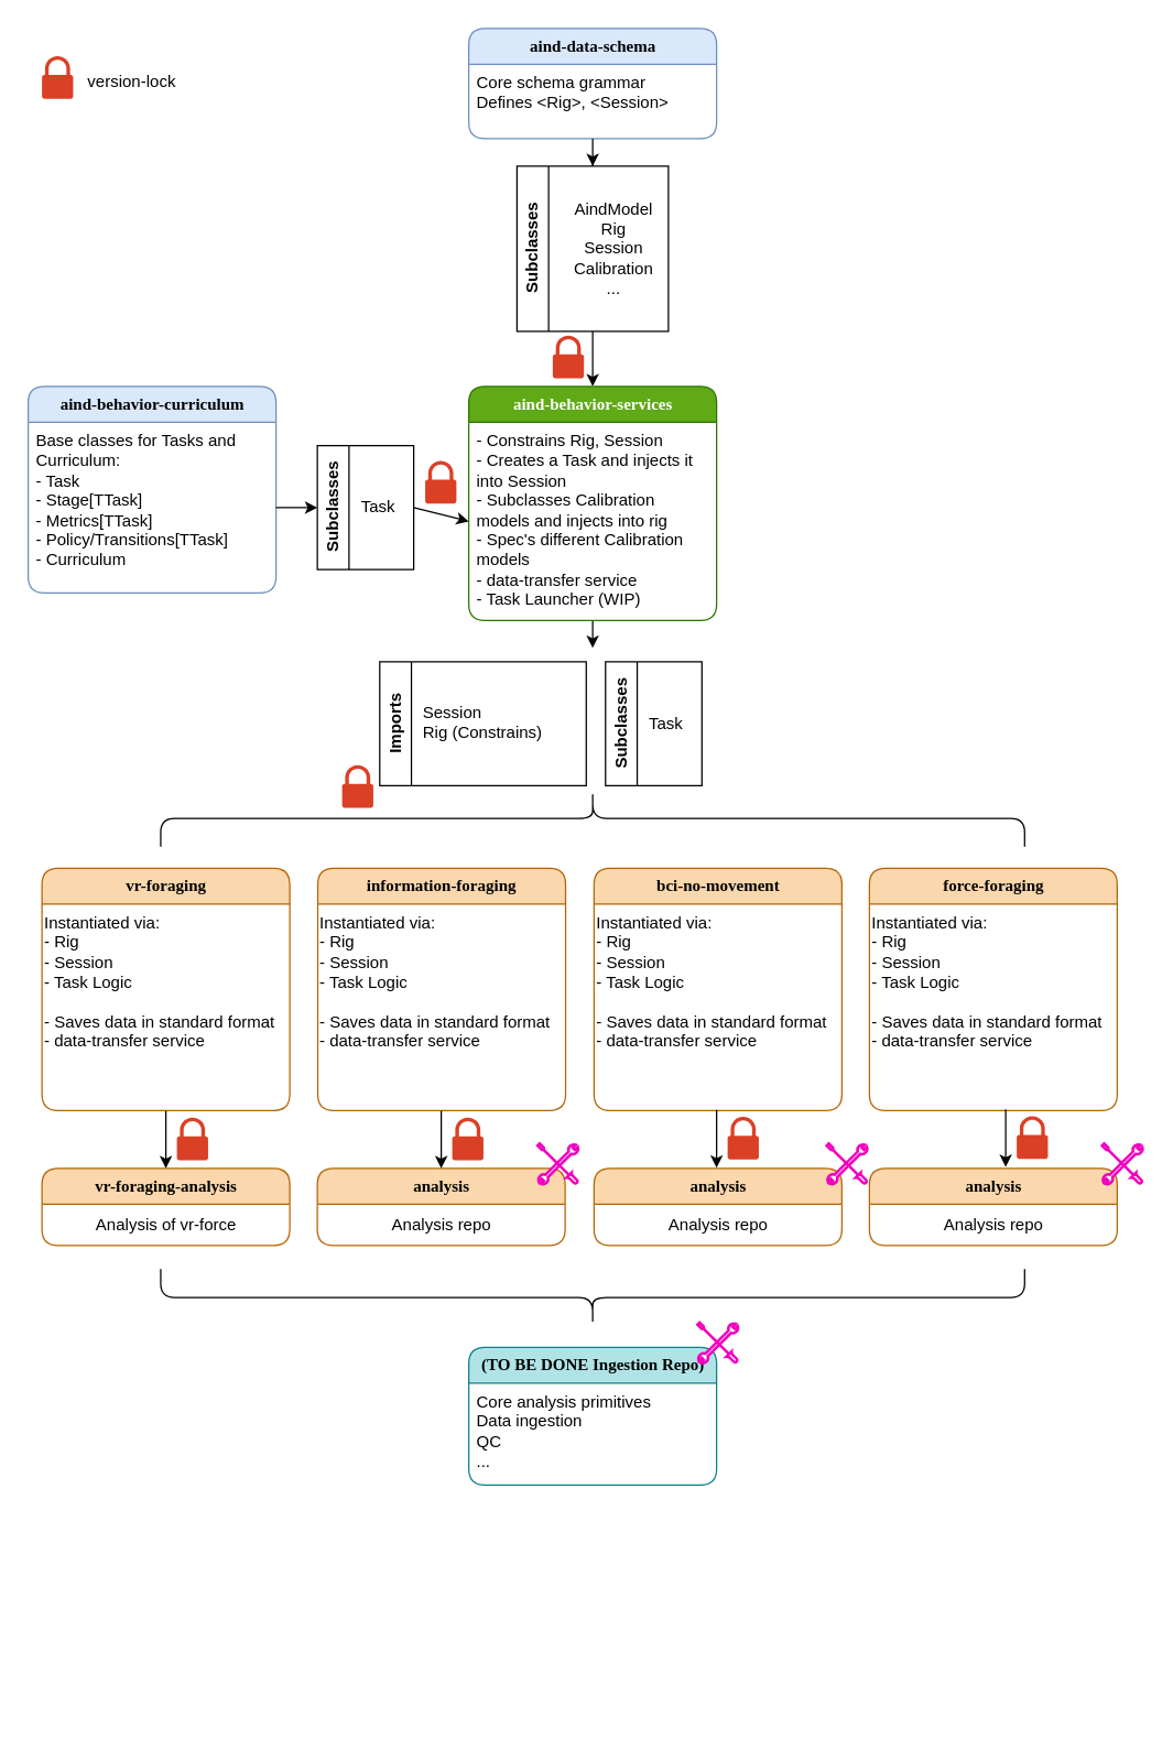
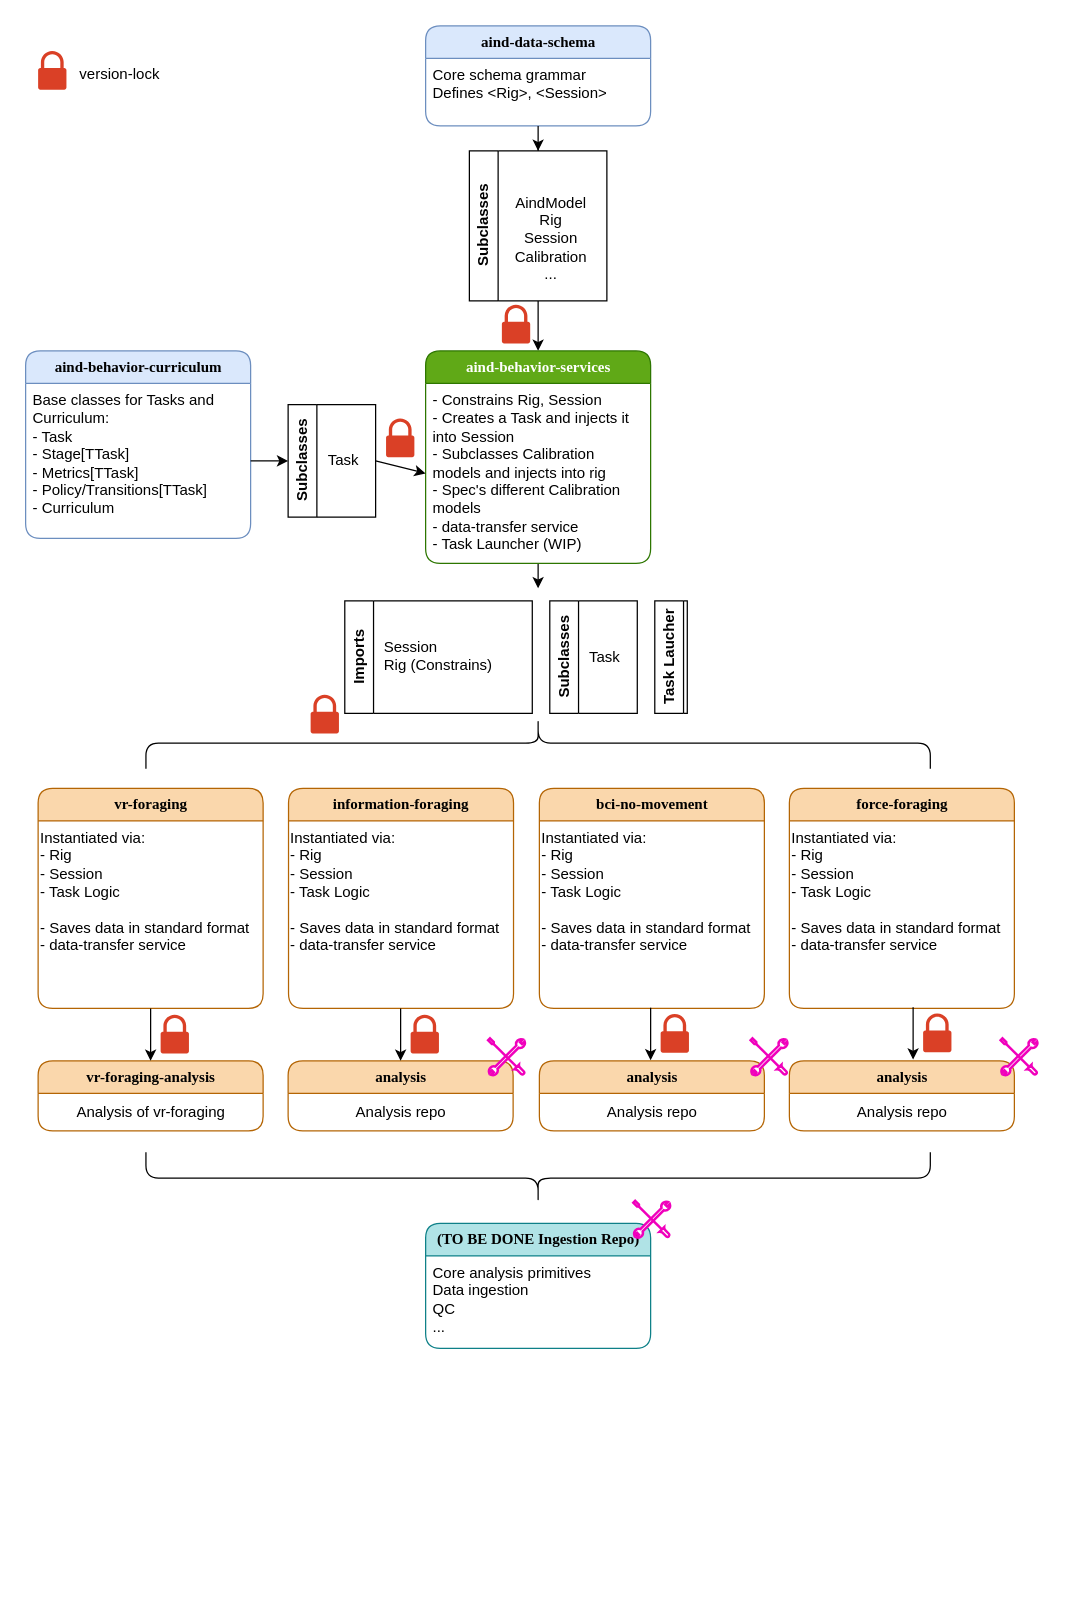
- <mxCell id="13" value="AindModel&lt;div&gt;Rig&lt;/div&gt;&lt;div&gt;Session&lt;/div&gt;&lt;div&gt;Calibration&lt;/div&gt;&lt;div&gt;...&lt;/div&gt;" style="text;html=1;align=center;verticalAlign=middle;resizable=0;points=[];autosize=1;strokeColor=none;fillColor=none;" parent="12" vertex="1"><mxGeometry x="30" y="15" width="80" height="90" as="geometry" /></mxCell>
+ <mxCell id="13" value="AindModel&lt;div&gt;Rig&lt;/div&gt;&lt;div&gt;Session&lt;/div&gt;&lt;div&gt;Calibration&lt;/div&gt;&lt;div&gt;...&lt;/div&gt;" style="text;html=1;align=center;verticalAlign=middle;resizable=0;points=[];autosize=1;strokeColor=none;fillColor=none;" parent="12" vertex="1"><mxGeometry x="25" y="25" width="80" height="90" as="geometry" /></mxCell>
+ <mxCell id="28" value="Task Laucher" style="swimlane;horizontal=0;whiteSpace=wrap;html=1;" parent="22" vertex="1"><mxGeometry x="248" width="26" height="90" as="geometry"><mxRectangle x="100" y="400" width="40" height="90" as="alternateBounds" /></mxGeometry></mxCell>
- <mxCell id="40" value="Analysis of vr-force" style="text;html=1;align=center;verticalAlign=middle;resizable=0;points=[];autosize=1;strokeColor=none;fillColor=none;" parent="39" vertex="1"><mxGeometry y="26" width="180" height="30" as="geometry" /></mxCell>
+ <mxCell id="40" value="Analysis of vr-foraging" style="text;html=1;align=center;verticalAlign=middle;resizable=0;points=[];autosize=1;strokeColor=none;fillColor=none;" parent="39" vertex="1"><mxGeometry y="26" width="180" height="30" as="geometry" /></mxCell>
